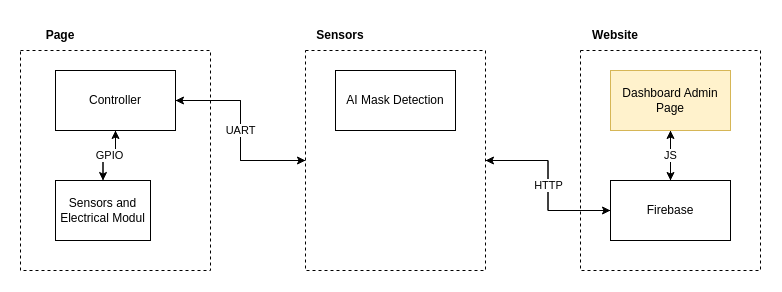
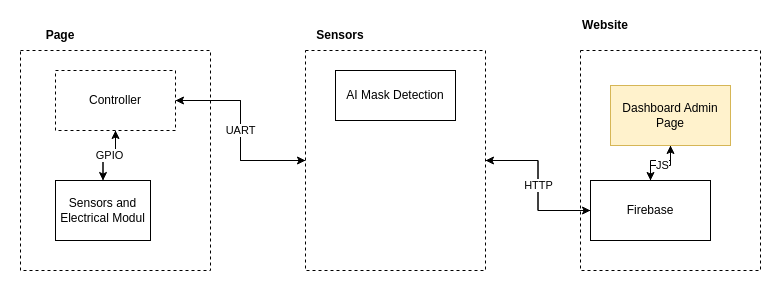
- <mxCell id="20" value="&lt;b&gt;Website&lt;/b&gt;" style="text;html=1;strokeColor=none;fillColor=none;align=center;verticalAlign=middle;whiteSpace=wrap;rounded=0;" parent="1" vertex="1"><mxGeometry x="580" y="20" width="70" height="30" as="geometry" /></mxCell>
+ <mxCell id="20" value="&lt;b&gt;Website&lt;/b&gt;" style="text;html=1;strokeColor=none;fillColor=none;align=center;verticalAlign=middle;whiteSpace=wrap;rounded=0;" parent="1" vertex="1"><mxGeometry x="570" y="10" width="70" height="30" as="geometry" /></mxCell>
- <mxCell id="9" value="Controller" style="rounded=0;whiteSpace=wrap;html=1;" parent="1" vertex="1"><mxGeometry x="55" y="70" width="120" height="60" as="geometry" /></mxCell>
+ <mxCell id="9" value="Controller" style="rounded=0;whiteSpace=wrap;html=1;dashed=1;" parent="1" vertex="1"><mxGeometry x="55" y="70" width="120" height="60" as="geometry" /></mxCell>
- <mxCell id="17" value="AI Mask Detection" style="rounded=0;whiteSpace=wrap;html=1;" parent="1" vertex="1"><mxGeometry x="335" y="70" width="120" height="60" as="geometry" /></mxCell>
+ <mxCell id="17" value="AI Mask Detection" style="rounded=0;whiteSpace=wrap;html=1;" parent="1" vertex="1"><mxGeometry x="335" y="70" width="120" height="50" as="geometry" /></mxCell>
- <mxCell id="14" value="Dashboard Admin Page" style="rounded=0;whiteSpace=wrap;html=1;fillColor=#fff2cc;strokeColor=#d6b656;" parent="1" vertex="1"><mxGeometry x="610" y="70" width="120" height="60" as="geometry" /></mxCell>
+ <mxCell id="14" value="Dashboard Admin Page" style="rounded=0;whiteSpace=wrap;html=1;fillColor=#fff2cc;strokeColor=#d6b656;" parent="1" vertex="1"><mxGeometry x="610" y="85" width="120" height="60" as="geometry" /></mxCell>
- <mxCell id="12" value="Firebase" style="rounded=0;whiteSpace=wrap;html=1;" parent="1" vertex="1"><mxGeometry x="610" y="180" width="120" height="60" as="geometry" /></mxCell>
+ <mxCell id="12" value="Firebase" style="rounded=0;whiteSpace=wrap;html=1;" parent="1" vertex="1"><mxGeometry x="590" y="180" width="120" height="60" as="geometry" /></mxCell>
